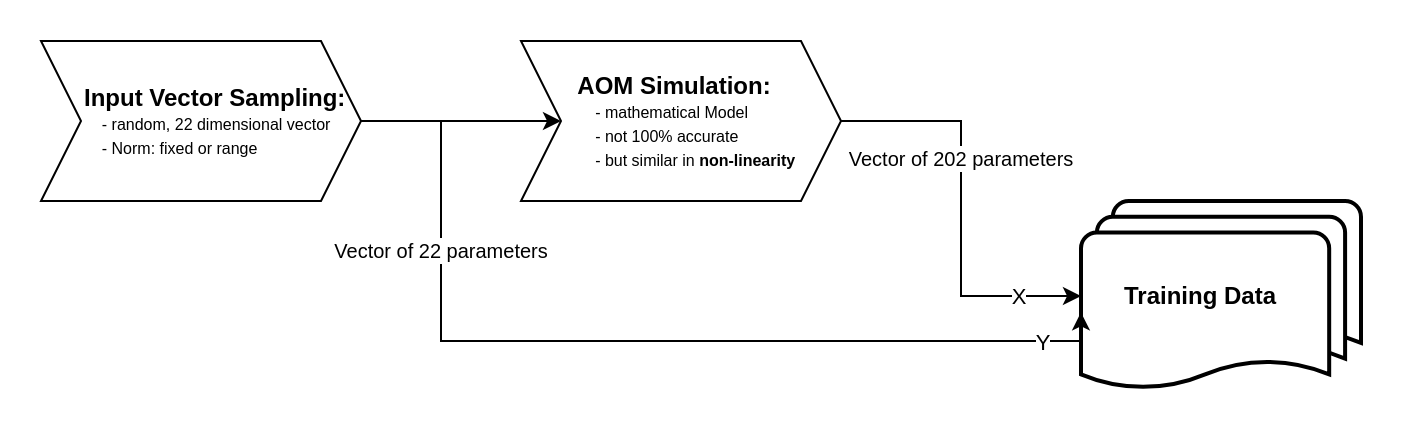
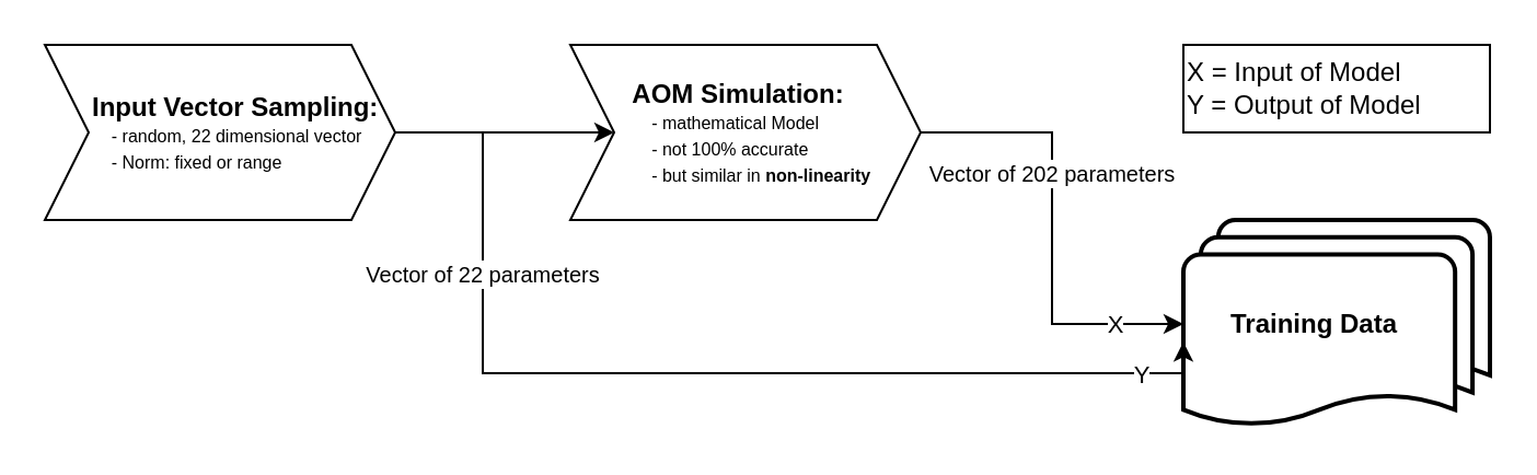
+ <mxCell id="12" value="X = Input of Model&lt;br&gt;Y = Output of Model&amp;nbsp; &amp;nbsp;" style="text;html=1;align=left;verticalAlign=middle;resizable=0;points=[];autosize=1;strokeColor=default;fillColor=none;" parent="1" vertex="1"><mxGeometry x="540" y="20" width="140" height="40" as="geometry" /></mxCell>
